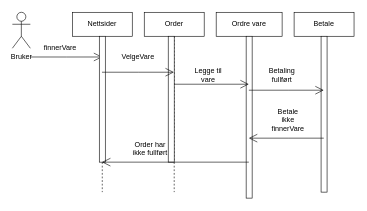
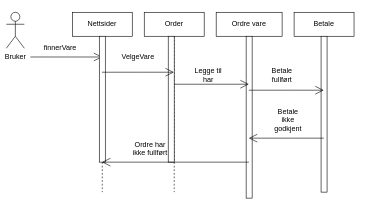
- <mxCell id="12" value="Bruker" style="shape=umlActor;verticalLabelPosition=bottom;verticalAlign=top;html=1;" vertex="1" parent="1"><mxGeometry x="20" y="20" width="30" height="60" as="geometry" /></mxCell>
+ <mxCell id="12" value="Bruker" style="shape=umlActor;verticalLabelPosition=bottom;verticalAlign=top;html=1;" vertex="1" parent="1"><mxGeometry x="10" y="20" width="30" height="60" as="geometry" /></mxCell>
- <mxCell id="17" value="Legge til vare" style="text;html=1;strokeColor=none;fillColor=none;align=center;verticalAlign=middle;whiteSpace=wrap;rounded=0;" vertex="1" parent="1"><mxGeometry x="317" y="110" width="60" height="30" as="geometry" /></mxCell>
+ <mxCell id="17" value="Legge til har" style="text;html=1;strokeColor=none;fillColor=none;align=center;verticalAlign=middle;whiteSpace=wrap;rounded=0;" vertex="1" parent="1"><mxGeometry x="317" y="110" width="60" height="30" as="geometry" /></mxCell>
- <mxCell id="19" value="Betaling fullført" style="text;html=1;strokeColor=none;fillColor=none;align=center;verticalAlign=middle;whiteSpace=wrap;rounded=0;" vertex="1" parent="1"><mxGeometry x="440" y="110" width="60" height="30" as="geometry" /></mxCell>
+ <mxCell id="19" value="Betale fullført" style="text;html=1;strokeColor=none;fillColor=none;align=center;verticalAlign=middle;whiteSpace=wrap;rounded=0;" vertex="1" parent="1"><mxGeometry x="440" y="110" width="60" height="30" as="geometry" /></mxCell>
- <mxCell id="21" value="Betale ikke finnerVare" style="text;html=1;strokeColor=none;fillColor=none;align=center;verticalAlign=middle;whiteSpace=wrap;rounded=0;" vertex="1" parent="1"><mxGeometry x="450" y="180" width="60" height="40" as="geometry" /></mxCell>
+ <mxCell id="21" value="Betale ikke godkjent" style="text;html=1;strokeColor=none;fillColor=none;align=center;verticalAlign=middle;whiteSpace=wrap;rounded=0;" vertex="1" parent="1"><mxGeometry x="450" y="180" width="60" height="40" as="geometry" /></mxCell>
- <mxCell id="5" value="&lt;div&gt;Order har ikke fullført&lt;/div&gt;&lt;div&gt;&lt;br&gt;&lt;/div&gt;" style="text;html=1;strokeColor=none;fillColor=none;align=center;verticalAlign=middle;whiteSpace=wrap;rounded=0;" vertex="1" parent="4"><mxGeometry x="-20" y="220" width="60" height="30" as="geometry" /></mxCell>
+ <mxCell id="5" value="&lt;div&gt;Ordre har ikke fullført&lt;/div&gt;&lt;div&gt;&lt;br&gt;&lt;/div&gt;" style="text;html=1;strokeColor=none;fillColor=none;align=center;verticalAlign=middle;whiteSpace=wrap;rounded=0;" vertex="1" parent="4"><mxGeometry x="-20" y="220" width="60" height="30" as="geometry" /></mxCell>
